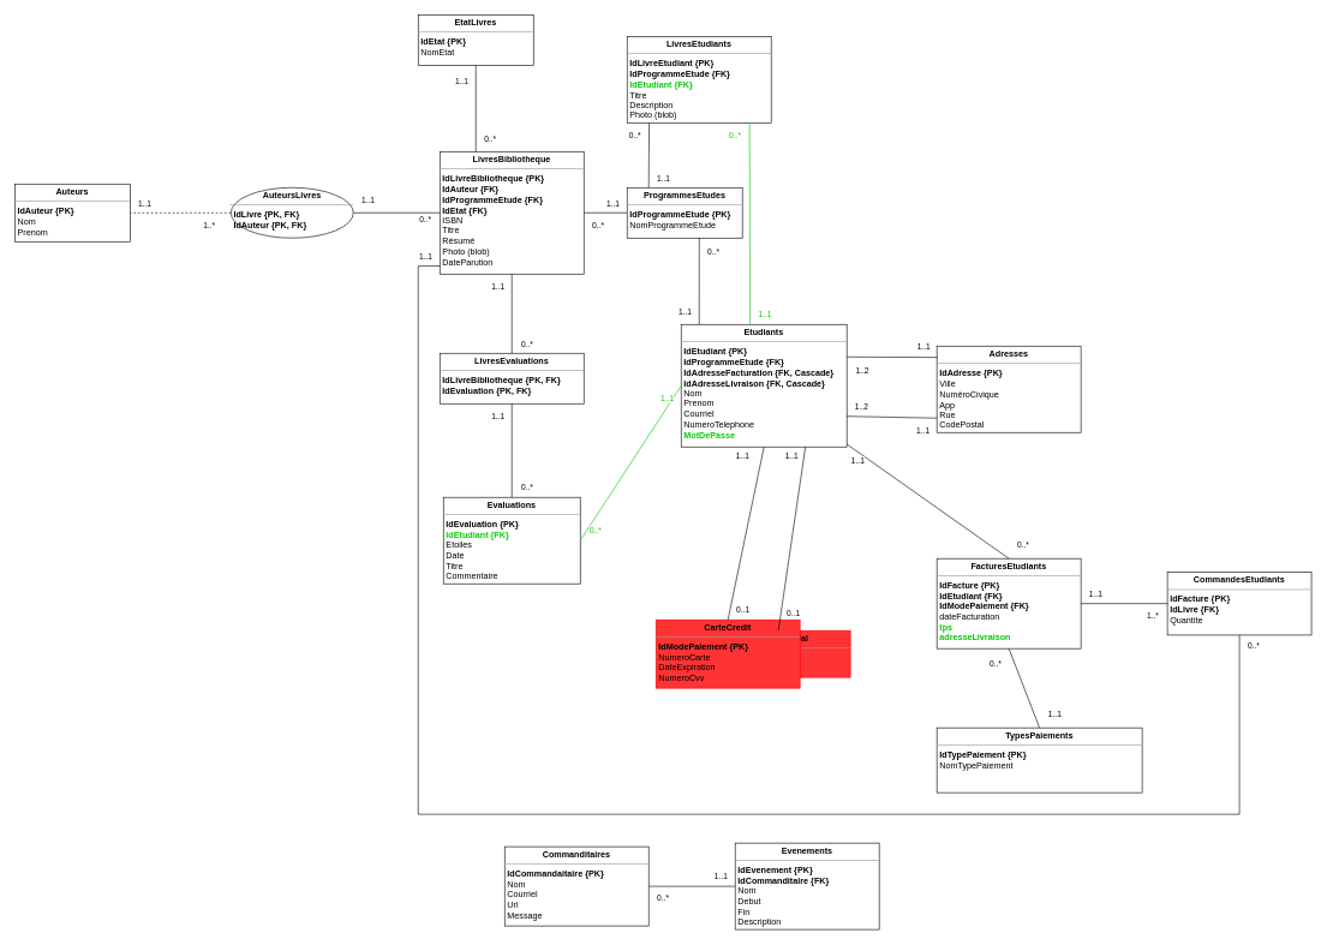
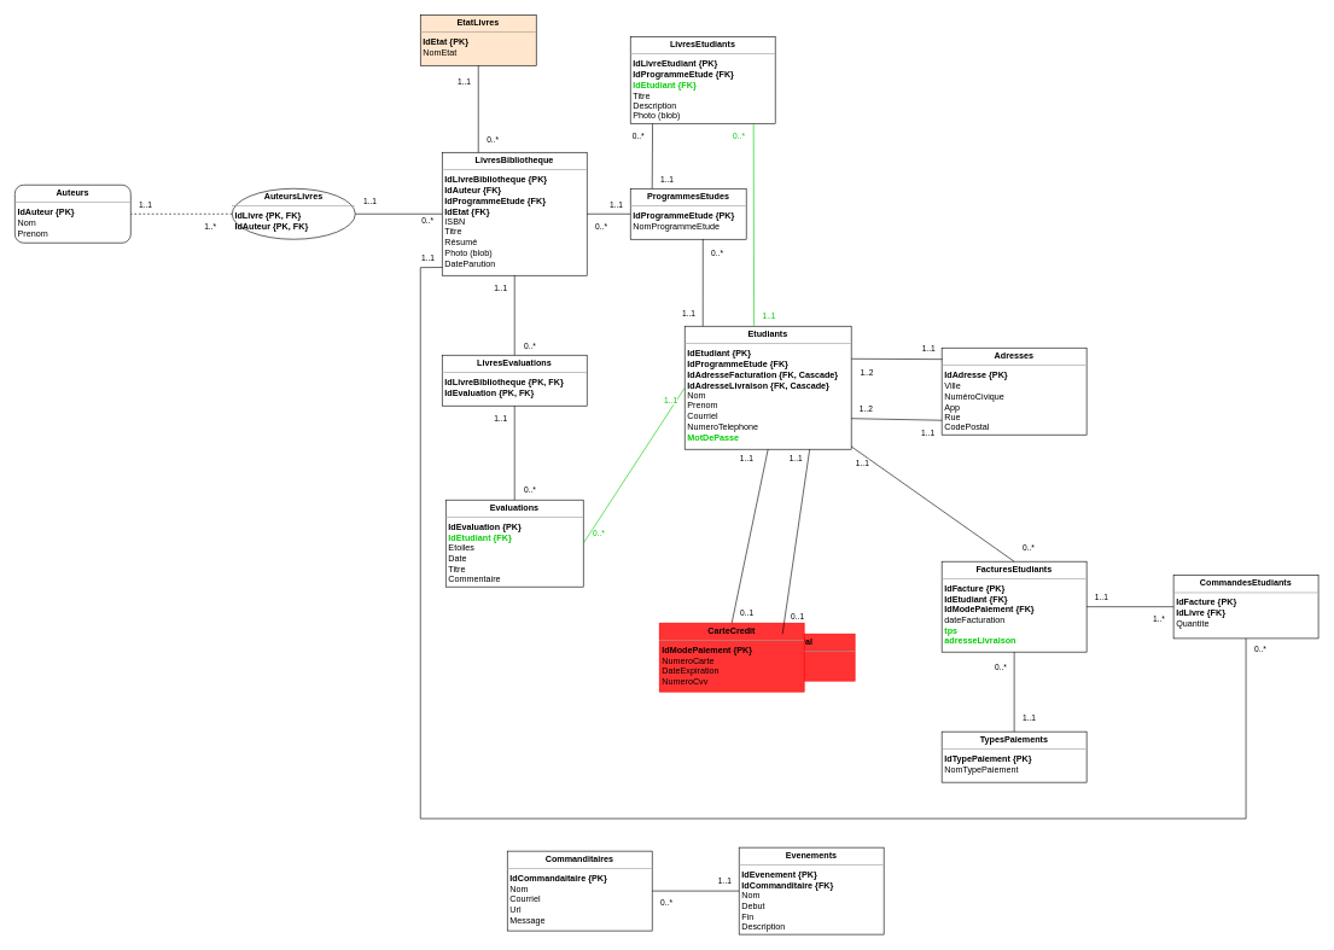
- <mxCell id="15" value="&lt;p style=&quot;margin: 0px ; margin-top: 4px ; text-align: center&quot;&gt;&lt;b&gt;EtatLivres&lt;/b&gt;&lt;/p&gt;&lt;hr size=&quot;1&quot;&gt;&lt;p style=&quot;margin: 0px ; margin-left: 4px&quot;&gt;&lt;b&gt;IdEtat {PK}&lt;/b&gt;&lt;/p&gt;&lt;p style=&quot;margin: 0px ; margin-left: 4px&quot;&gt;NomEtat&lt;/p&gt;" style="verticalAlign=top;align=left;overflow=fill;fontSize=12;fontFamily=Helvetica;html=1;" parent="1" vertex="1"><mxGeometry x="580" y="20" width="160" height="70" as="geometry" /></mxCell>
+ <mxCell id="15" value="&lt;p style=&quot;margin: 0px ; margin-top: 4px ; text-align: center&quot;&gt;&lt;b&gt;EtatLivres&lt;/b&gt;&lt;/p&gt;&lt;hr size=&quot;1&quot;&gt;&lt;p style=&quot;margin: 0px ; margin-left: 4px&quot;&gt;&lt;b&gt;IdEtat {PK}&lt;/b&gt;&lt;/p&gt;&lt;p style=&quot;margin: 0px ; margin-left: 4px&quot;&gt;NomEtat&lt;/p&gt;" style="verticalAlign=top;align=left;overflow=fill;fontSize=12;fontFamily=Helvetica;html=1;fillColor=#ffe6cc;" parent="1" vertex="1"><mxGeometry x="580" y="20" width="160" height="70" as="geometry" /></mxCell>
- <mxCell id="23" value="&lt;p style=&quot;margin: 0px ; margin-top: 4px ; text-align: center&quot;&gt;&lt;b&gt;Auteurs&lt;/b&gt;&lt;/p&gt;&lt;hr size=&quot;1&quot;&gt;&lt;p style=&quot;margin: 0px ; margin-left: 4px&quot;&gt;&lt;b&gt;IdAuteur {PK}&lt;/b&gt;&lt;/p&gt;&lt;p style=&quot;margin: 0px ; margin-left: 4px&quot;&gt;Nom&lt;/p&gt;&lt;p style=&quot;margin: 0px ; margin-left: 4px&quot;&gt;Prenom&lt;/p&gt;" style="verticalAlign=top;align=left;overflow=fill;fontSize=12;fontFamily=Helvetica;html=1;" parent="1" vertex="1"><mxGeometry x="20" y="255" width="160" height="80" as="geometry" /></mxCell>
+ <mxCell id="23" value="&lt;p style=&quot;margin: 0px ; margin-top: 4px ; text-align: center&quot;&gt;&lt;b&gt;Auteurs&lt;/b&gt;&lt;/p&gt;&lt;hr size=&quot;1&quot;&gt;&lt;p style=&quot;margin: 0px ; margin-left: 4px&quot;&gt;&lt;b&gt;IdAuteur {PK}&lt;/b&gt;&lt;/p&gt;&lt;p style=&quot;margin: 0px ; margin-left: 4px&quot;&gt;Nom&lt;/p&gt;&lt;p style=&quot;margin: 0px ; margin-left: 4px&quot;&gt;Prenom&lt;/p&gt;" style="verticalAlign=top;align=left;overflow=fill;fontSize=12;fontFamily=Helvetica;html=1;rounded=1;" parent="1" vertex="1"><mxGeometry x="20" y="255" width="160" height="80" as="geometry" /></mxCell>
- <mxCell id="46" value="&lt;p style=&quot;margin: 0px ; margin-top: 4px ; text-align: center&quot;&gt;&lt;b&gt;TypesPaiements&lt;/b&gt;&lt;/p&gt;&lt;hr size=&quot;1&quot;&gt;&lt;p style=&quot;margin: 0px ; margin-left: 4px&quot;&gt;&lt;b&gt;IdTypePaiement {PK}&lt;/b&gt;&lt;/p&gt;&lt;p style=&quot;margin: 0px ; margin-left: 4px&quot;&gt;NomTypePaiement&lt;/p&gt;&lt;p style=&quot;margin: 0px ; margin-left: 4px&quot;&gt;&lt;br&gt;&lt;/p&gt;" style="verticalAlign=top;align=left;overflow=fill;fontSize=12;fontFamily=Helvetica;html=1;" parent="1" vertex="1"><mxGeometry x="1300" y="1010" width="285" height="90" as="geometry" /></mxCell>
+ <mxCell id="46" value="&lt;p style=&quot;margin: 0px ; margin-top: 4px ; text-align: center&quot;&gt;&lt;b&gt;TypesPaiements&lt;/b&gt;&lt;/p&gt;&lt;hr size=&quot;1&quot;&gt;&lt;p style=&quot;margin: 0px ; margin-left: 4px&quot;&gt;&lt;b&gt;IdTypePaiement {PK}&lt;/b&gt;&lt;/p&gt;&lt;p style=&quot;margin: 0px ; margin-left: 4px&quot;&gt;NomTypePaiement&lt;/p&gt;&lt;p style=&quot;margin: 0px ; margin-left: 4px&quot;&gt;&lt;br&gt;&lt;/p&gt;" style="verticalAlign=top;align=left;overflow=fill;fontSize=12;fontFamily=Helvetica;html=1;" parent="1" vertex="1"><mxGeometry x="1300" y="1010" width="200" height="70" as="geometry" /></mxCell>
